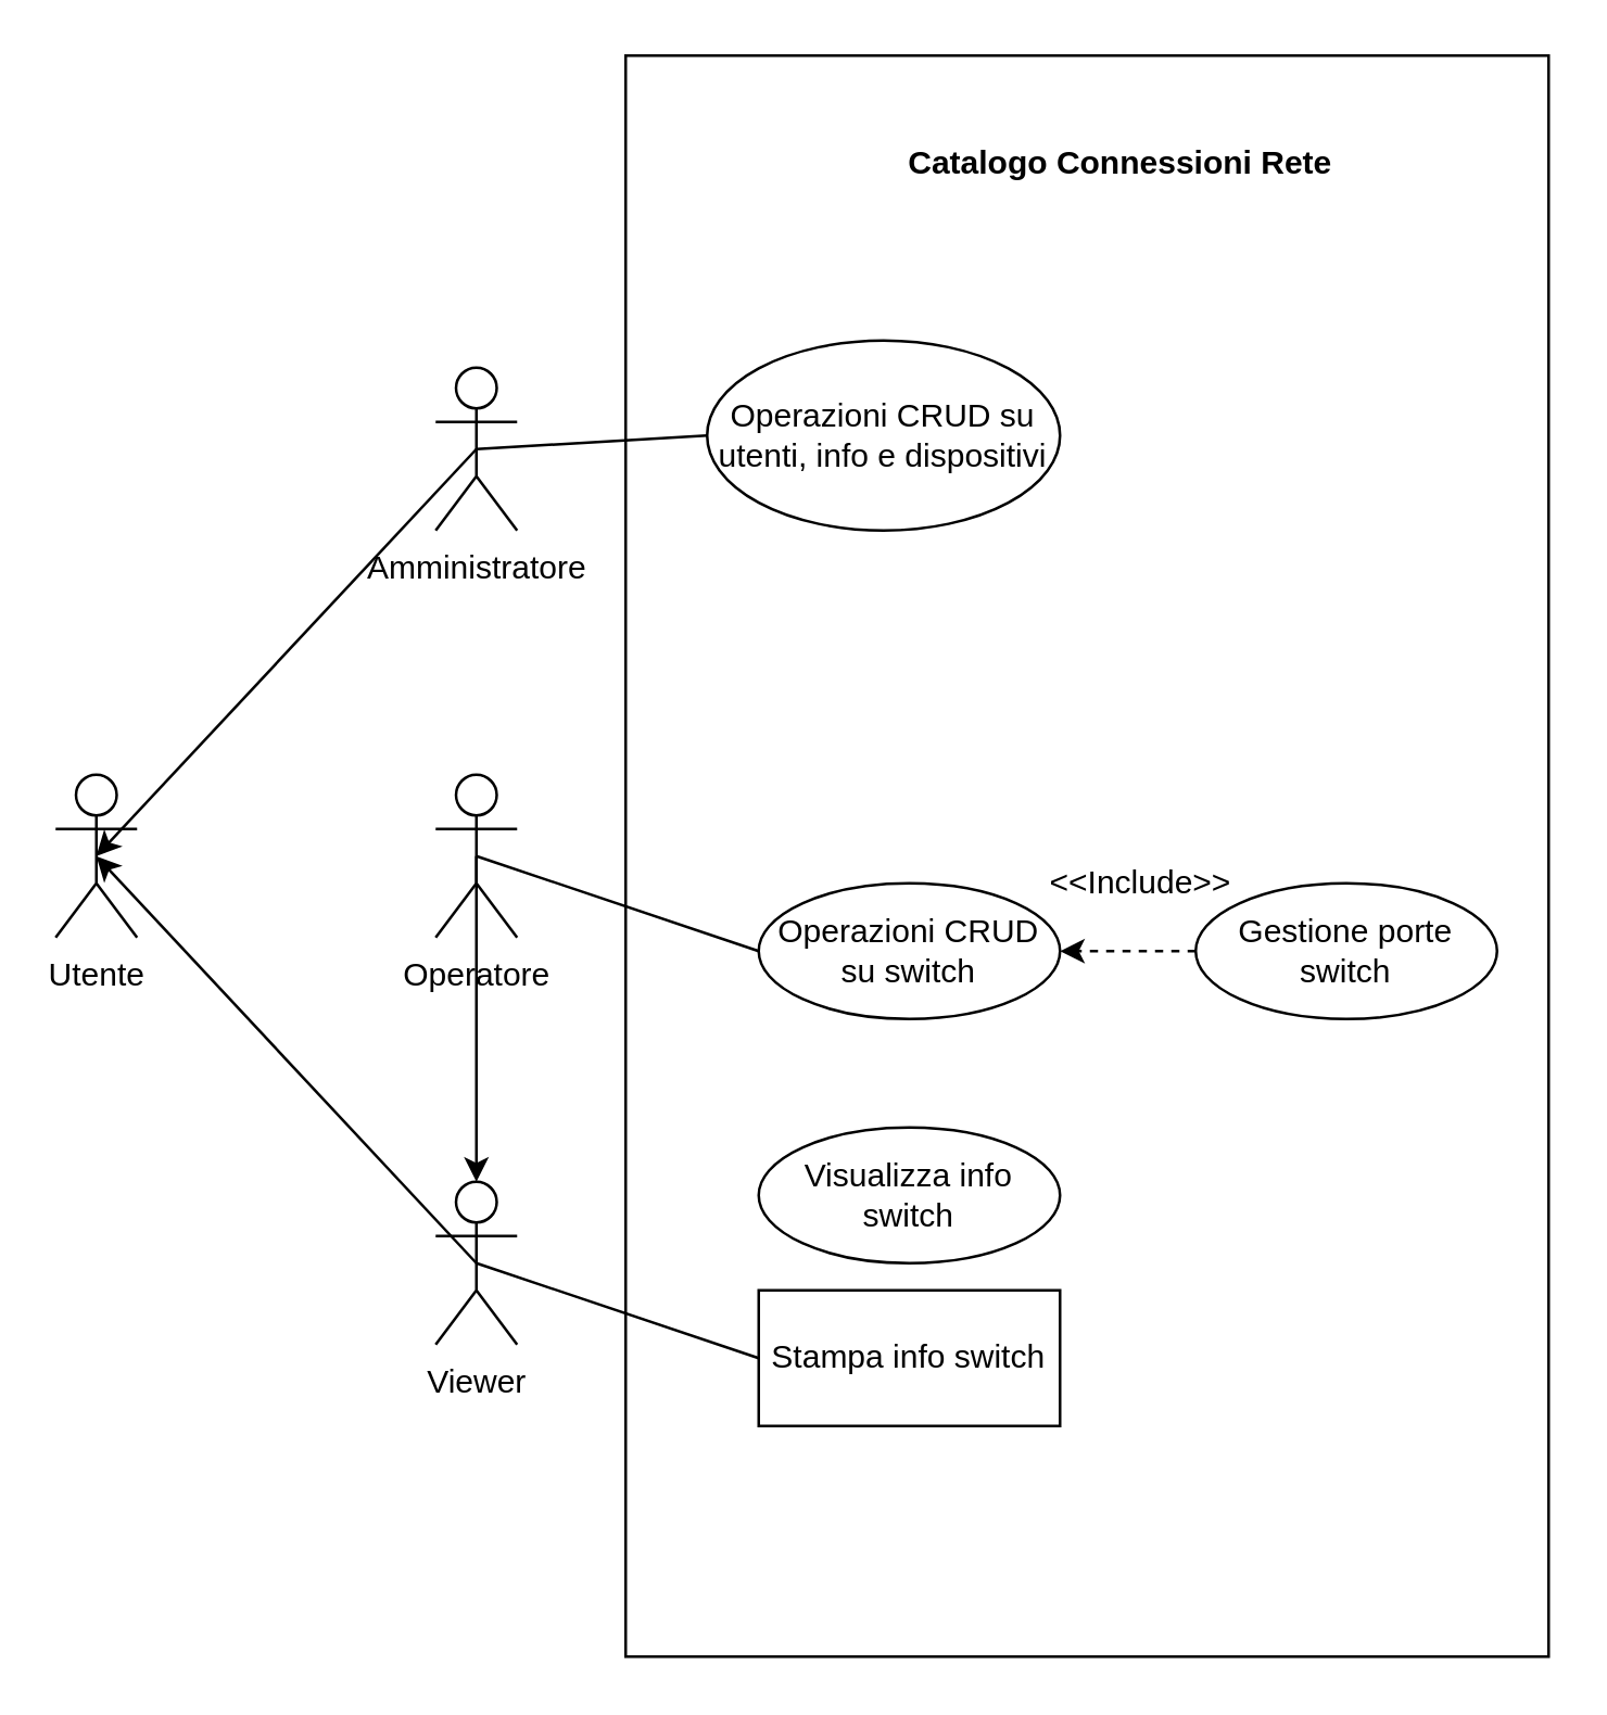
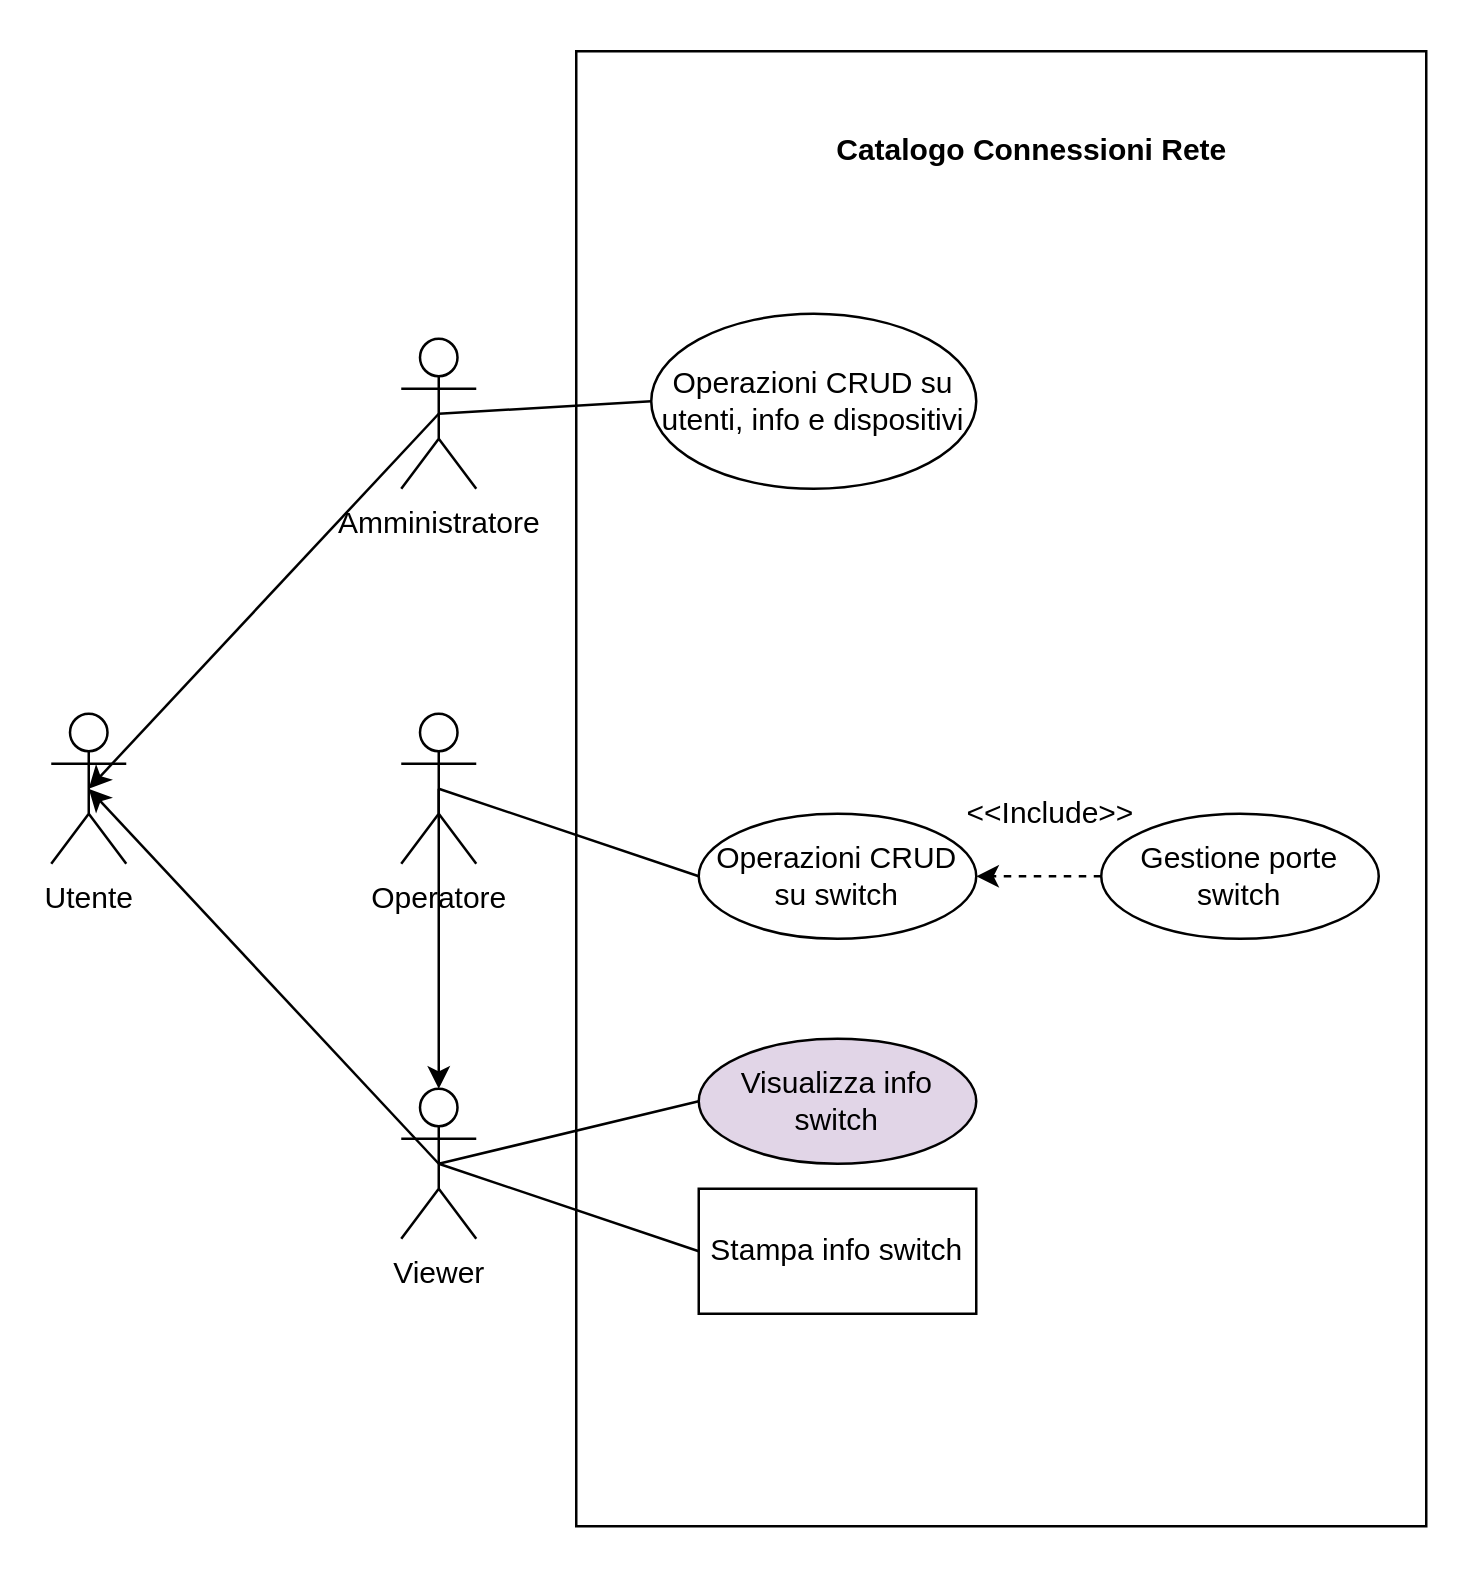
- <mxCell id="9" value="Visualizza info switch" style="ellipse;whiteSpace=wrap;html=1;" vertex="1" parent="1"><mxGeometry x="279" y="415" width="111" height="50" as="geometry" /></mxCell>
+ <mxCell id="9" value="Visualizza info switch" style="ellipse;whiteSpace=wrap;html=1;fillColor=#e1d5e7;" vertex="1" parent="1"><mxGeometry x="279" y="415" width="111" height="50" as="geometry" /></mxCell>
+ <mxCell id="10" value="" style="endArrow=none;html=1;entryX=0;entryY=0.5;entryDx=0;entryDy=0;exitX=0.5;exitY=0.5;exitDx=0;exitDy=0;exitPerimeter=0;" edge="1" parent="1" source="5" target="9"><mxGeometry width="50" height="50" relative="1" as="geometry"><mxPoint x="185" y="475" as="sourcePoint" /><mxPoint x="282.5" y="505" as="targetPoint" /></mxGeometry></mxCell>
